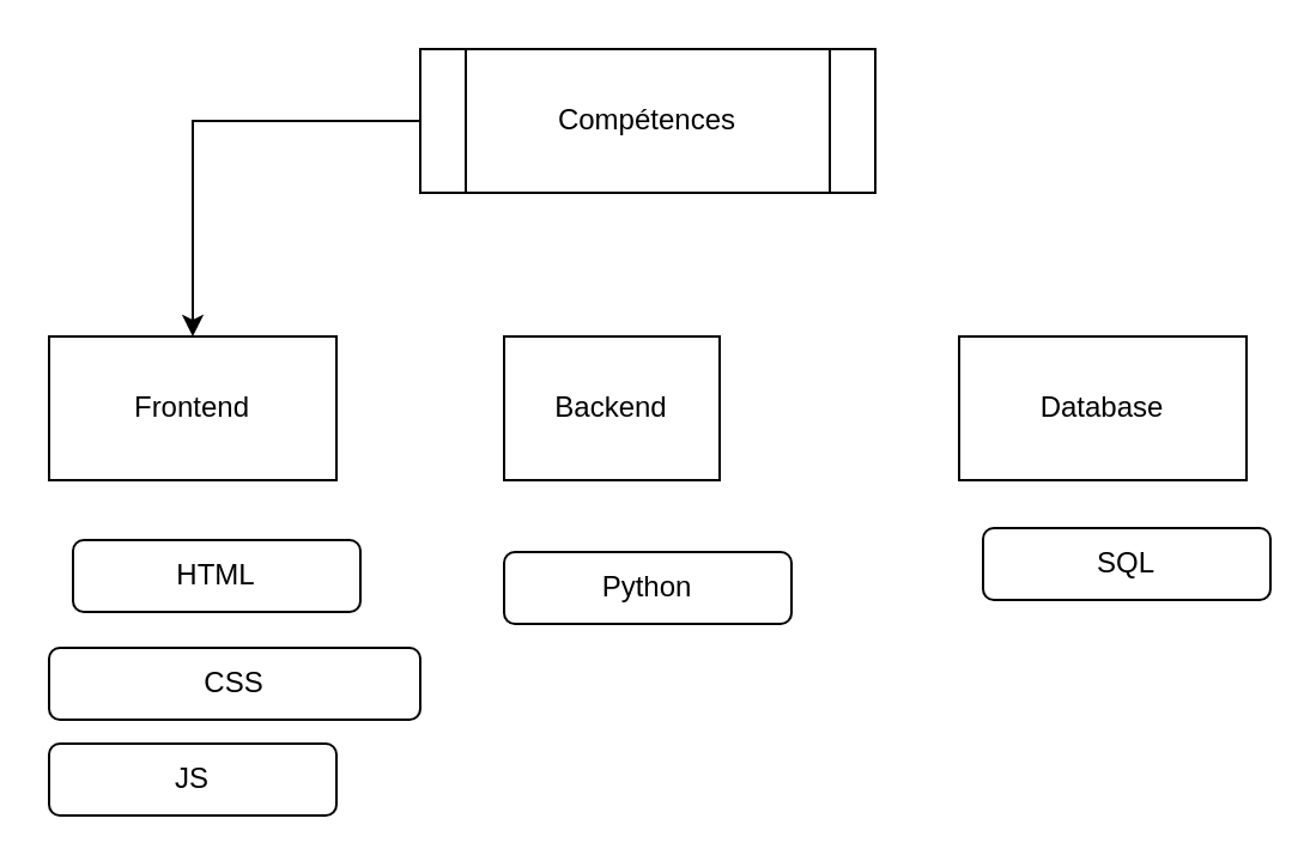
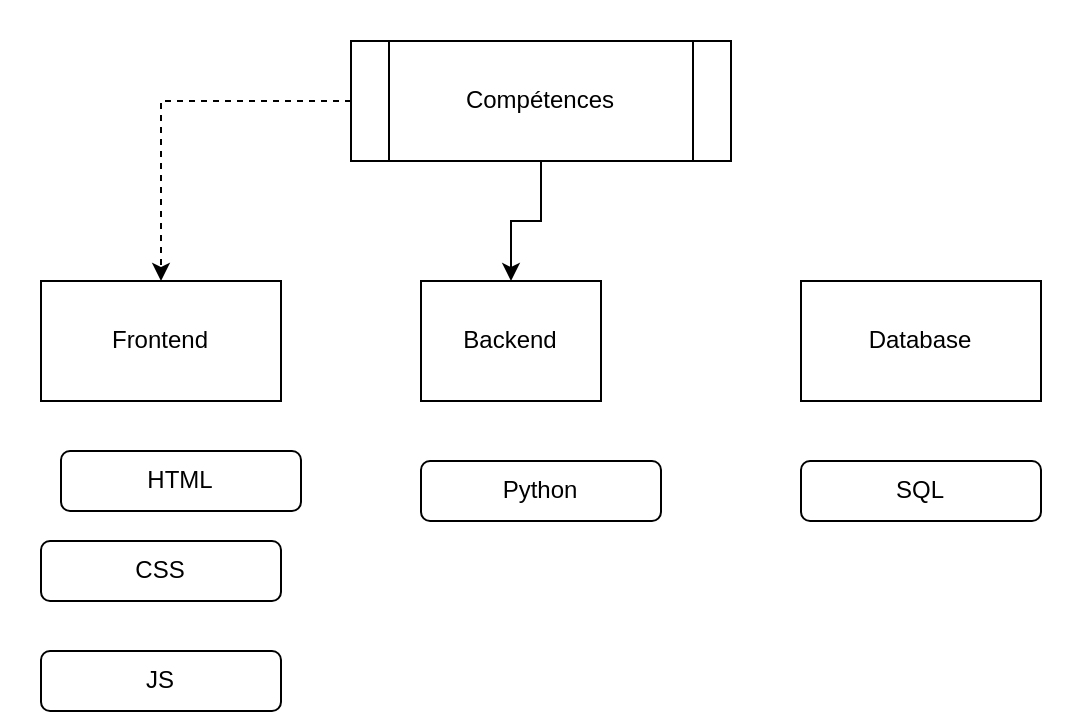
- <mxCell id="3" style="edgeStyle=orthogonalEdgeStyle;rounded=0;orthogonalLoop=1;jettySize=auto;html=1;entryX=0.5;entryY=0;entryDx=0;entryDy=0;" edge="1" parent="1" source="5" target="2"><mxGeometry relative="1" as="geometry" /></mxCell>
+ <mxCell id="3" style="edgeStyle=orthogonalEdgeStyle;rounded=0;orthogonalLoop=1;jettySize=auto;html=1;entryX=0.5;entryY=0;entryDx=0;entryDy=0;dashed=1;" edge="1" parent="1" source="5" target="2"><mxGeometry relative="1" as="geometry" /></mxCell>
+ <mxCell id="4" style="edgeStyle=orthogonalEdgeStyle;rounded=0;orthogonalLoop=1;jettySize=auto;html=1;entryX=0.5;entryY=0;entryDx=0;entryDy=0;" edge="1" parent="1" source="5" target="6"><mxGeometry relative="1" as="geometry" /></mxCell>
- <mxCell id="12" value="SQL" style="rounded=1;whiteSpace=wrap;html=1;" vertex="1" parent="1"><mxGeometry x="410" y="220" width="120" height="30" as="geometry" /></mxCell>
+ <mxCell id="12" value="SQL" style="rounded=1;whiteSpace=wrap;html=1;" vertex="1" parent="1"><mxGeometry x="400" y="230" width="120" height="30" as="geometry" /></mxCell>
- <mxCell id="10" value="CSS" style="rounded=1;whiteSpace=wrap;html=1;" vertex="1" parent="1"><mxGeometry x="20" y="270" width="155" height="30" as="geometry" /></mxCell>
+ <mxCell id="10" value="CSS" style="rounded=1;whiteSpace=wrap;html=1;" vertex="1" parent="1"><mxGeometry x="20" y="270" width="120" height="30" as="geometry" /></mxCell>
- <mxCell id="9" value="JS" style="rounded=1;whiteSpace=wrap;html=1;" vertex="1" parent="1"><mxGeometry x="20" y="310" width="120" height="30" as="geometry" /></mxCell>
+ <mxCell id="9" value="JS" style="rounded=1;whiteSpace=wrap;html=1;" vertex="1" parent="1"><mxGeometry x="20" y="325" width="120" height="30" as="geometry" /></mxCell>
